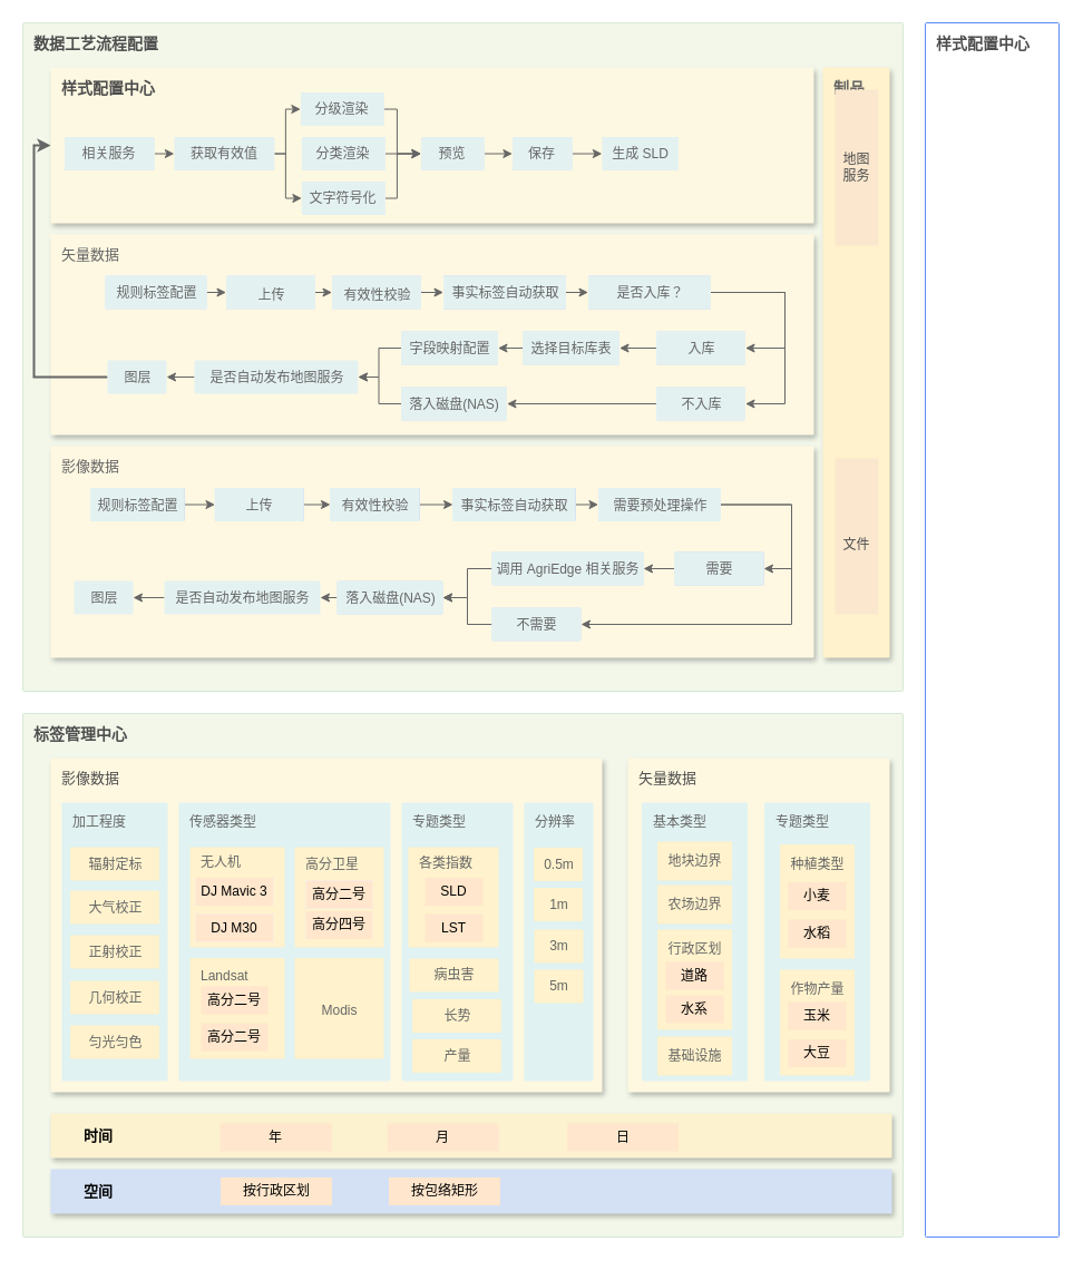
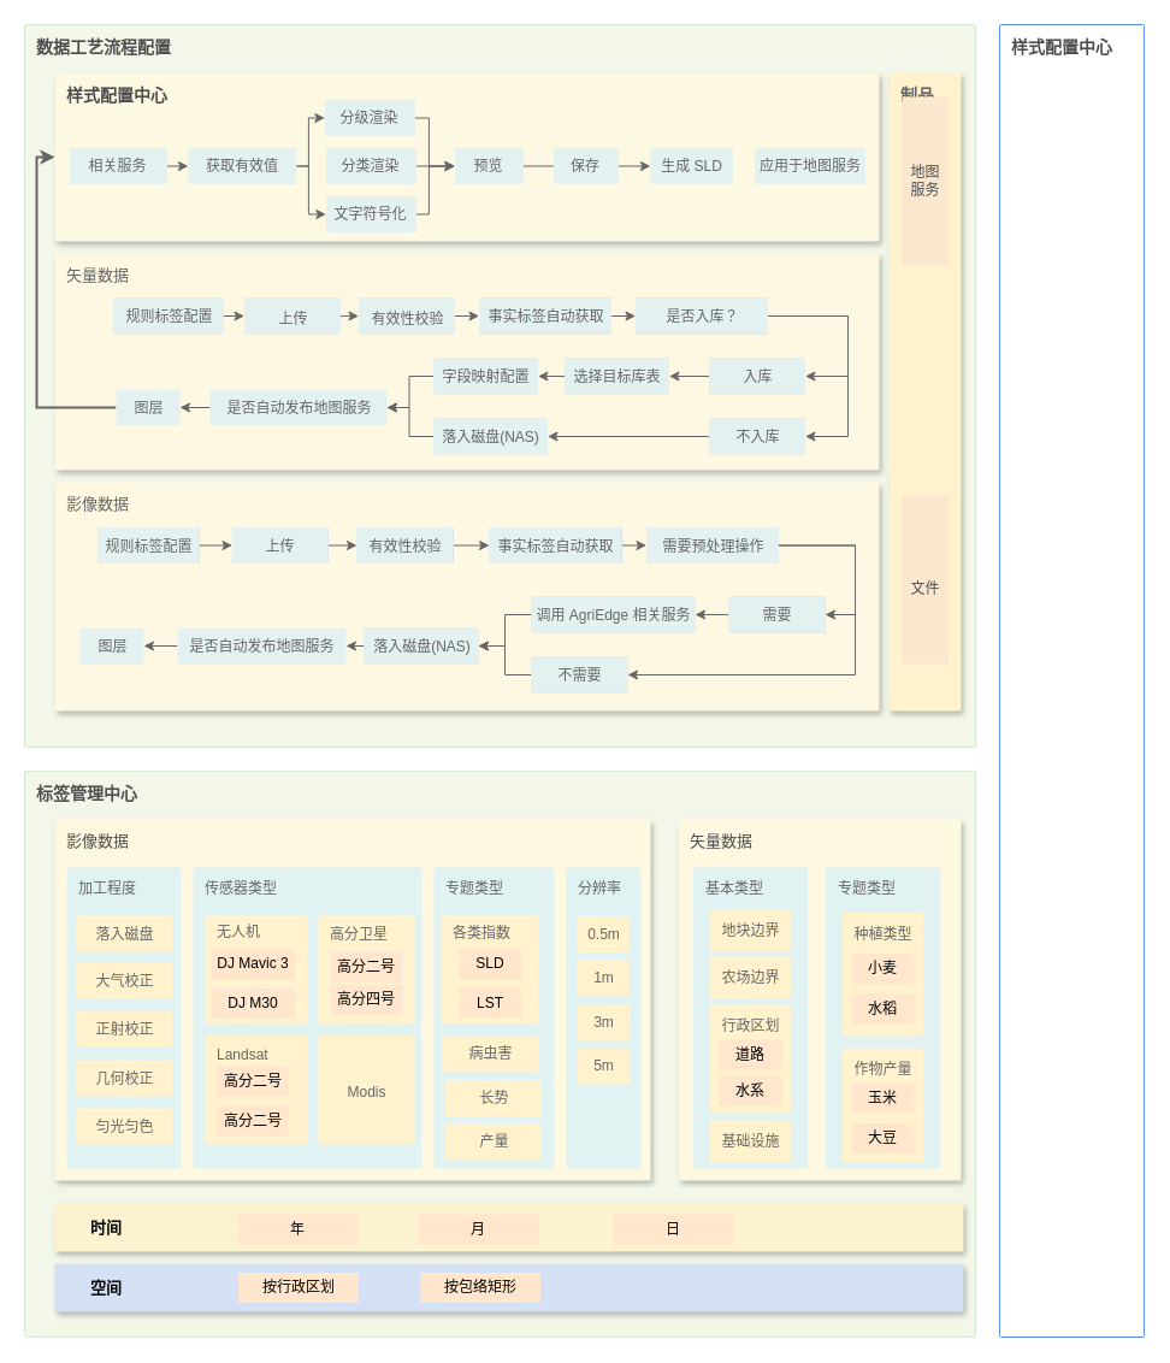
- <mxCell id="172" style="edgeStyle=orthogonalEdgeStyle;rounded=0;orthogonalLoop=1;jettySize=auto;html=1;exitX=1;exitY=0.5;exitDx=0;exitDy=0;entryX=0;entryY=0.5;entryDx=0;entryDy=0;fontSize=12;fontColor=#E6E6E6;endArrow=classic;endFill=1;strokeColor=#666666;" edge="1" parent="1" source="173" target="175"><mxGeometry relative="1" as="geometry" /></mxCell>
+ <mxCell id="172" style="edgeStyle=orthogonalEdgeStyle;rounded=0;orthogonalLoop=1;jettySize=auto;html=1;exitX=1;exitY=0.5;exitDx=0;exitDy=0;entryX=0;entryY=0.5;entryDx=0;entryDy=0;fontSize=12;fontColor=#E6E6E6;endArrow=none;endFill=1;strokeColor=#666666;" edge="1" parent="1" source="173" target="175"><mxGeometry relative="1" as="geometry" /></mxCell>
+ <mxCell id="177" value="应用于地图服务" style="rounded=0;whiteSpace=wrap;html=1;fontSize=12;fontColor=#666666;strokeColor=none;strokeWidth=1;fillColor=#E4F1F1;" vertex="1" parent="1"><mxGeometry x="626.88" y="122.5" width="91.5" height="30" as="geometry" /></mxCell>
- <mxCell id="11" value="辐射定标" style="sketch=0;points=[[0,0,0],[0.25,0,0],[0.5,0,0],[0.75,0,0],[1,0,0],[1,0.25,0],[1,0.5,0],[1,0.75,0],[1,1,0],[0.75,1,0],[0.5,1,0],[0.25,1,0],[0,1,0],[0,0.75,0],[0,0.5,0],[0,0.25,0]];rounded=1;absoluteArcSize=1;arcSize=2;html=1;strokeColor=none;gradientColor=none;shadow=0;dashed=0;fontSize=12;fontColor=#666666;align=center;verticalAlign=top;spacing=10;spacingTop=-6;fillColor=#FFF2CC;" vertex="1" parent="1"><mxGeometry x="62.5" y="760" width="80" height="30" as="geometry" /></mxCell>
+ <mxCell id="11" value="落入磁盘" style="sketch=0;points=[[0,0,0],[0.25,0,0],[0.5,0,0],[0.75,0,0],[1,0,0],[1,0.25,0],[1,0.5,0],[1,0.75,0],[1,1,0],[0.75,1,0],[0.5,1,0],[0.25,1,0],[0,1,0],[0,0.75,0],[0,0.5,0],[0,0.25,0]];rounded=1;absoluteArcSize=1;arcSize=2;html=1;strokeColor=none;gradientColor=none;shadow=0;dashed=0;fontSize=12;fontColor=#666666;align=center;verticalAlign=top;spacing=10;spacingTop=-6;fillColor=#FFF2CC;" vertex="1" parent="1"><mxGeometry x="62.5" y="760" width="80" height="30" as="geometry" /></mxCell>
